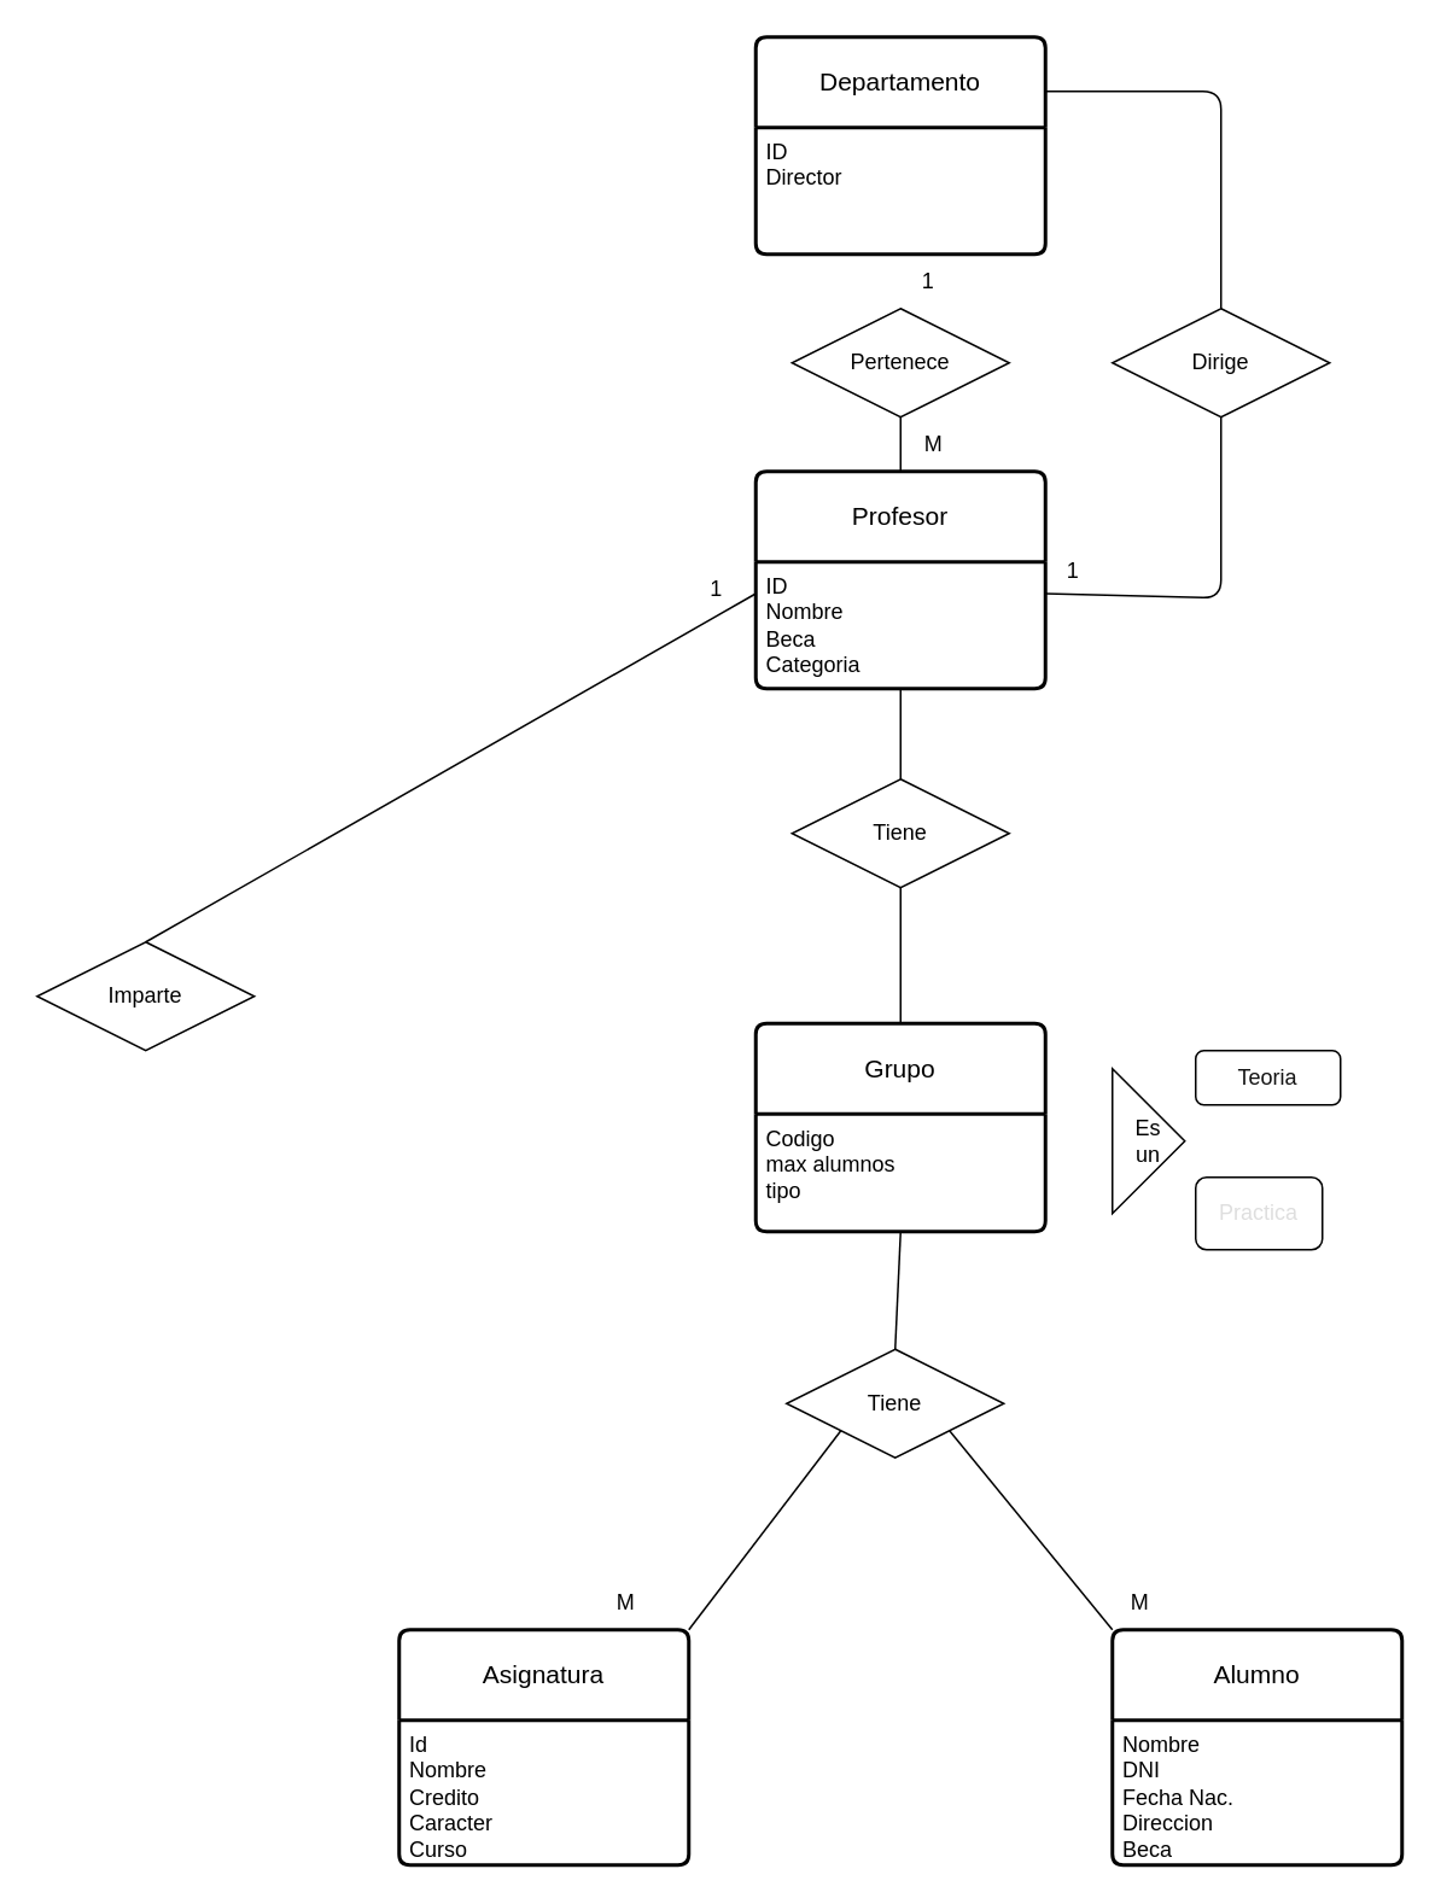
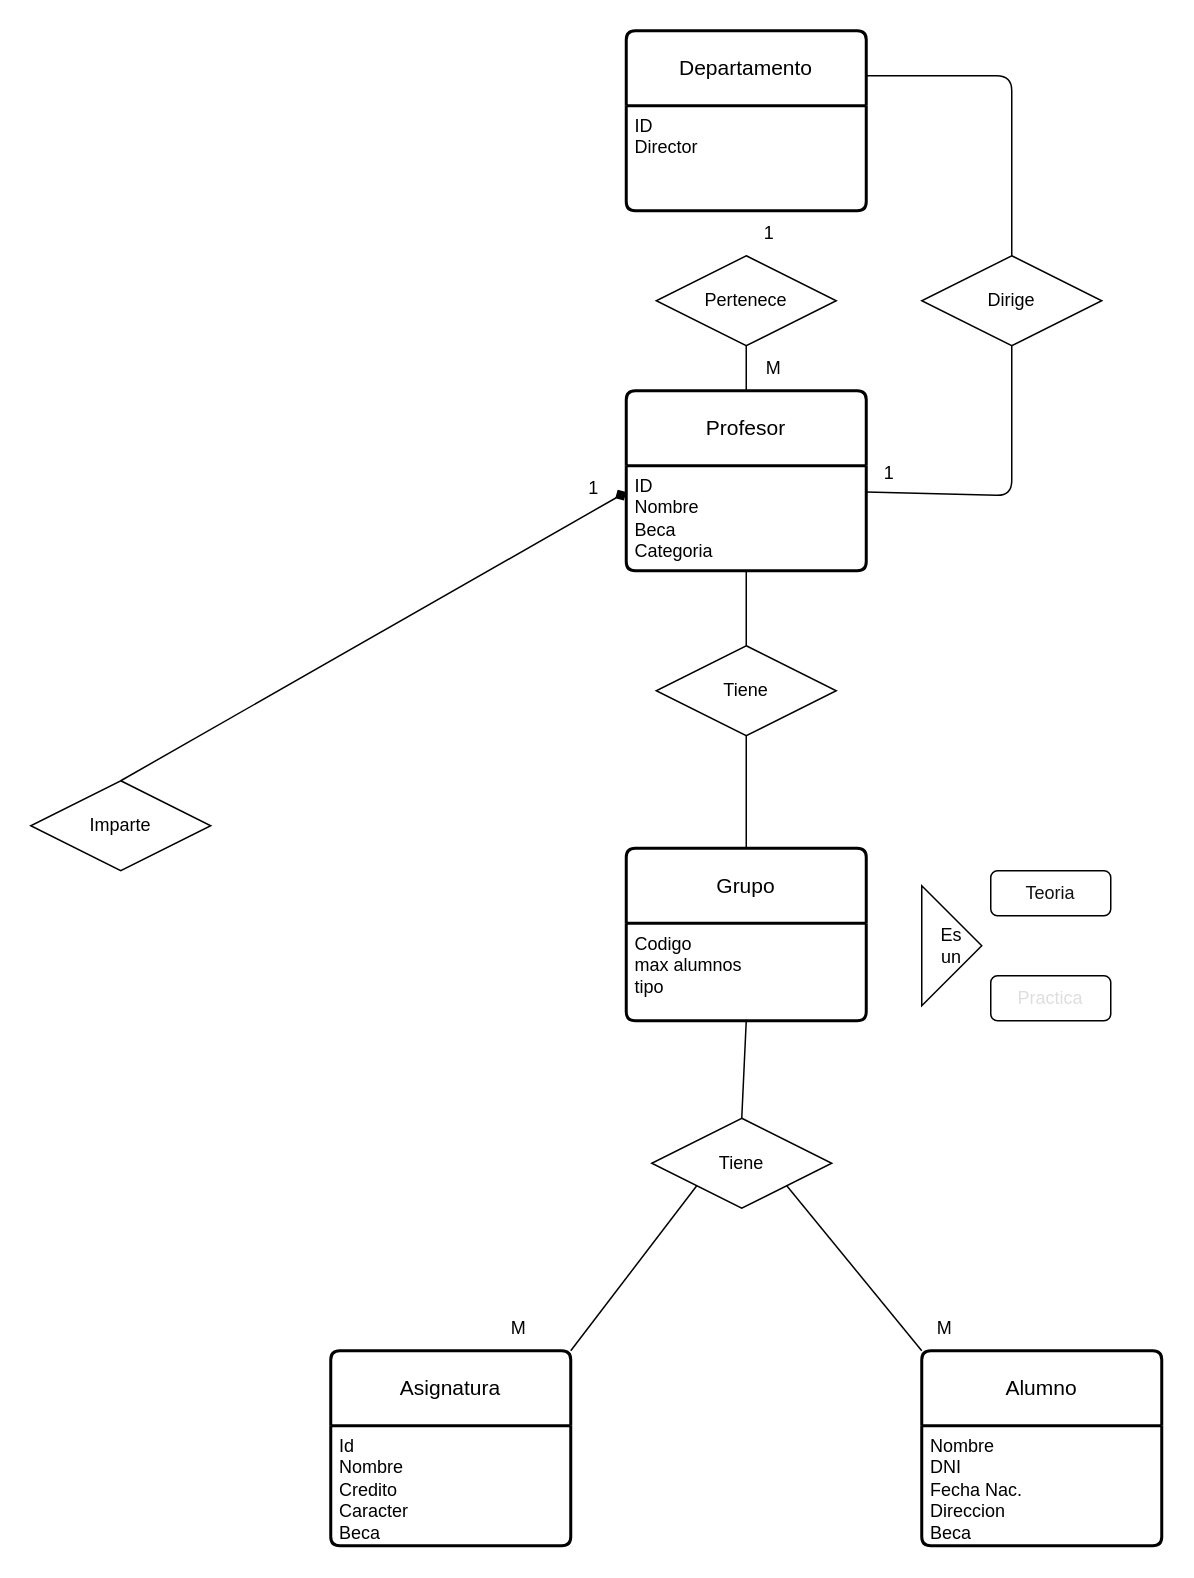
- <mxCell id="16" value="" style="endArrow=none;html=1;entryX=0;entryY=0.25;entryDx=0;entryDy=0;exitX=0.5;exitY=0;exitDx=0;exitDy=0;" parent="1" source="13" target="5" edge="1"><mxGeometry width="50" height="50" relative="1" as="geometry"><mxPoint x="320" y="425" as="sourcePoint" /><mxPoint x="427" y="390" as="targetPoint" /></mxGeometry></mxCell>
+ <mxCell id="16" value="" style="endArrow=diamond;html=1;entryX=0;entryY=0.25;entryDx=0;entryDy=0;exitX=0.5;exitY=0;exitDx=0;exitDy=0;" parent="1" source="13" target="5" edge="1"><mxGeometry width="50" height="50" relative="1" as="geometry"><mxPoint x="320" y="425" as="sourcePoint" /><mxPoint x="427" y="390" as="targetPoint" /></mxGeometry></mxCell>
- <mxCell id="34" value="&lt;div style=&quot;text-align: left;&quot;&gt;&lt;font color=&quot;#dedede&quot;&gt;&lt;span style=&quot;text-wrap-mode: nowrap;&quot;&gt;Practica&lt;/span&gt;&lt;/font&gt;&lt;/div&gt;" style="rounded=1;whiteSpace=wrap;html=1;" vertex="1" parent="1"><mxGeometry x="660" y="650" width="70" height="40" as="geometry" /></mxCell>
+ <mxCell id="34" value="&lt;div style=&quot;text-align: left;&quot;&gt;&lt;font color=&quot;#dedede&quot;&gt;&lt;span style=&quot;text-wrap-mode: nowrap;&quot;&gt;Practica&lt;/span&gt;&lt;/font&gt;&lt;/div&gt;" style="rounded=1;whiteSpace=wrap;html=1;" vertex="1" parent="1"><mxGeometry x="660" y="650" width="80" height="30" as="geometry" /></mxCell>
- <mxCell id="11" value="Id&lt;div&gt;Nombre&lt;/div&gt;&lt;div&gt;Credito&lt;/div&gt;&lt;div&gt;Caracter&lt;/div&gt;&lt;div&gt;Curso&lt;/div&gt;" style="align=left;strokeColor=none;fillColor=none;spacingLeft=4;fontSize=12;verticalAlign=top;resizable=0;rotatable=0;part=1;html=1;" parent="10" vertex="1"><mxGeometry y="50" width="160" height="80" as="geometry" /></mxCell>
+ <mxCell id="11" value="Id&lt;div&gt;Nombre&lt;/div&gt;&lt;div&gt;Credito&lt;/div&gt;&lt;div&gt;Caracter&lt;/div&gt;&lt;div&gt;Beca&lt;/div&gt;" style="align=left;strokeColor=none;fillColor=none;spacingLeft=4;fontSize=12;verticalAlign=top;resizable=0;rotatable=0;part=1;html=1;" parent="10" vertex="1"><mxGeometry y="50" width="160" height="80" as="geometry" /></mxCell>
